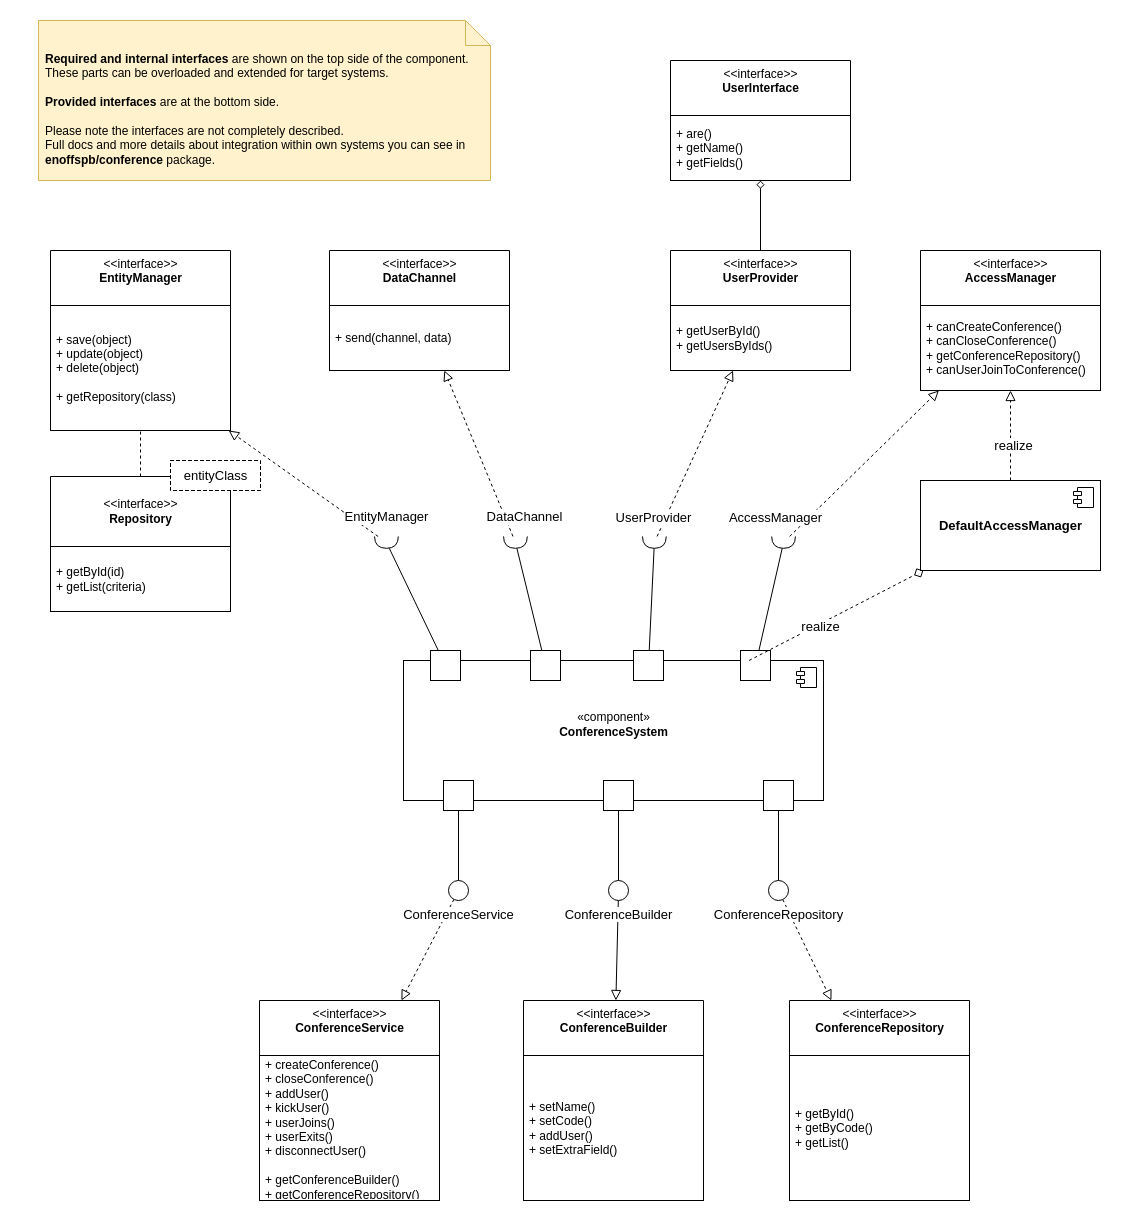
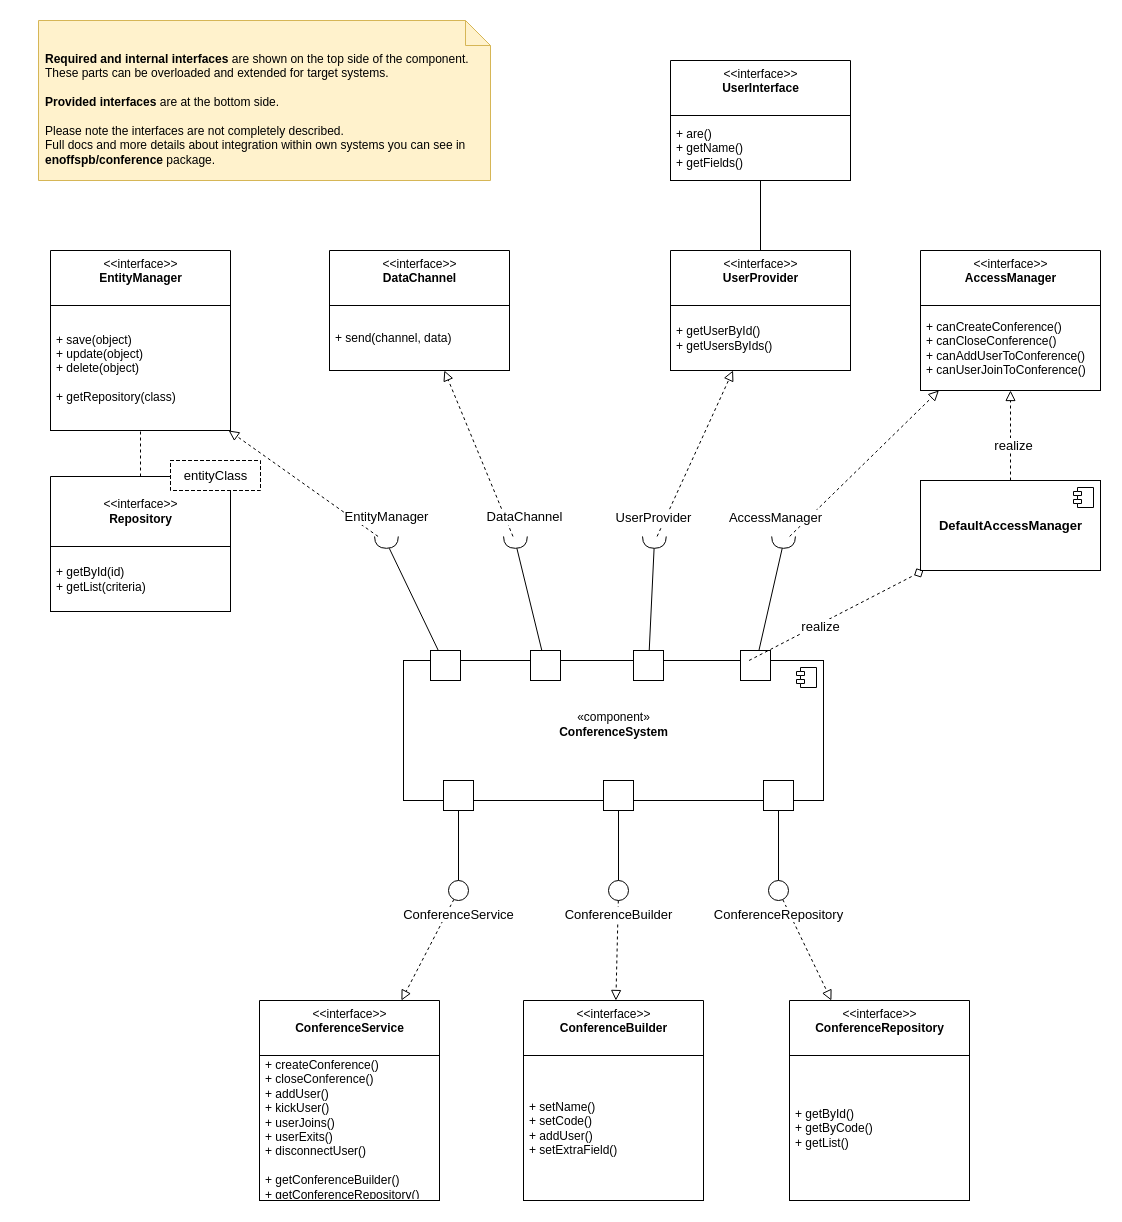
- <mxCell id="66" style="edgeStyle=none;rounded=0;orthogonalLoop=1;jettySize=auto;html=1;fontSize=13;endArrow=diamond;endFill=0;" parent="1" source="52" target="64" edge="1"><mxGeometry relative="1" as="geometry"><mxPoint x="490" y="126" as="sourcePoint" /><mxPoint x="490" y="10" as="targetPoint" /></mxGeometry></mxCell>
+ <mxCell id="66" style="edgeStyle=none;rounded=0;orthogonalLoop=1;jettySize=auto;html=1;fontSize=13;endArrow=none;endFill=0;" parent="1" source="52" target="64" edge="1"><mxGeometry relative="1" as="geometry"><mxPoint x="490" y="126" as="sourcePoint" /><mxPoint x="490" y="10" as="targetPoint" /></mxGeometry></mxCell>
- <mxCell id="51" value="&lt;div&gt;+ canCreateConference()&lt;/div&gt;&lt;div&gt;+ canCloseConference()&lt;/div&gt;&lt;div&gt;+ getConferenceRepository()&lt;/div&gt;&lt;div&gt;+ canUserJoinToConference()&lt;br&gt;&lt;/div&gt;" style="text;html=1;align=left;verticalAlign=middle;spacingLeft=4;spacingRight=4;overflow=hidden;rotatable=0;points=[[0,0.5],[1,0.5]];portConstraint=eastwest;fontSize=12;fillColor=default;strokeColor=default;" parent="50" vertex="1"><mxGeometry y="55" width="180" height="85" as="geometry" /></mxCell>
+ <mxCell id="51" value="&lt;div&gt;+ canCreateConference()&lt;/div&gt;&lt;div&gt;+ canCloseConference()&lt;/div&gt;&lt;div&gt;+ canAddUserToConference()&lt;/div&gt;&lt;div&gt;+ canUserJoinToConference()&lt;br&gt;&lt;/div&gt;" style="text;html=1;align=left;verticalAlign=middle;spacingLeft=4;spacingRight=4;overflow=hidden;rotatable=0;points=[[0,0.5],[1,0.5]];portConstraint=eastwest;fontSize=12;fillColor=default;strokeColor=default;" parent="50" vertex="1"><mxGeometry y="55" width="180" height="85" as="geometry" /></mxCell>
- <mxCell id="7" value="" style="endArrow=block;startArrow=none;endFill=0;startFill=0;endSize=8;html=1;verticalAlign=bottom;dashed=0;labelBackgroundColor=none;rounded=0;fontSize=12;" parent="1" source="24" target="11" edge="1"><mxGeometry width="160" relative="1" as="geometry"><mxPoint x="488.631" y="908.437" as="sourcePoint" /><mxPoint x="423.286" y="1010" as="targetPoint" /></mxGeometry></mxCell>
+ <mxCell id="7" value="" style="endArrow=block;startArrow=none;endFill=0;startFill=0;endSize=8;html=1;verticalAlign=bottom;dashed=1;labelBackgroundColor=none;rounded=0;fontSize=12;" parent="1" source="24" target="11" edge="1"><mxGeometry width="160" relative="1" as="geometry"><mxPoint x="488.631" y="908.437" as="sourcePoint" /><mxPoint x="423.286" y="1010" as="targetPoint" /></mxGeometry></mxCell>
